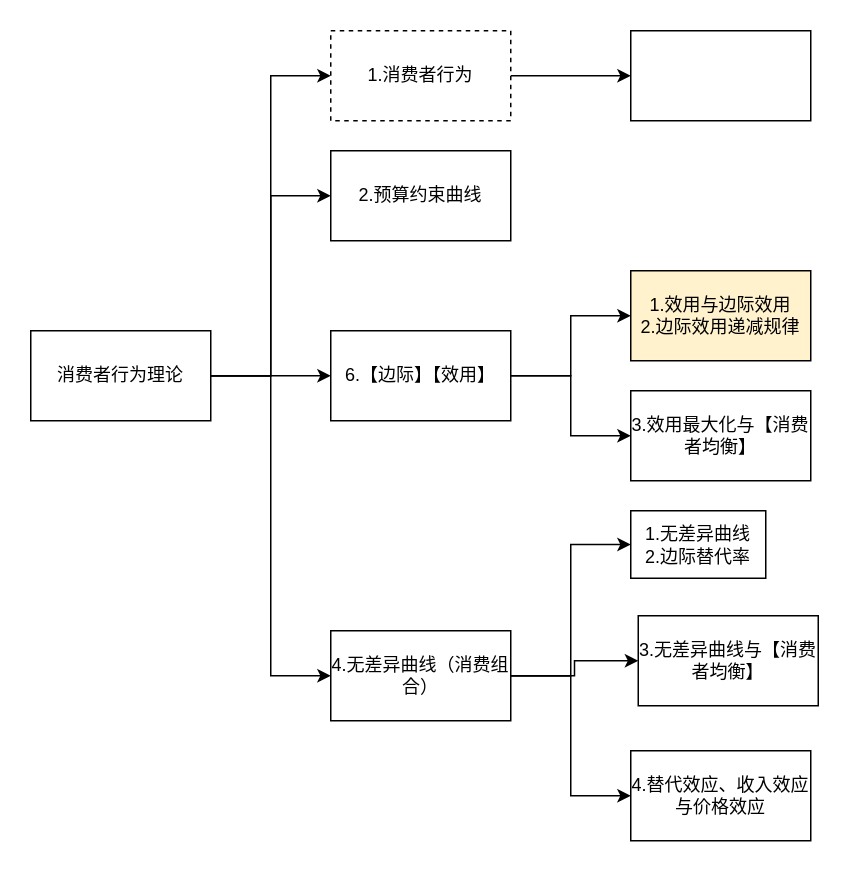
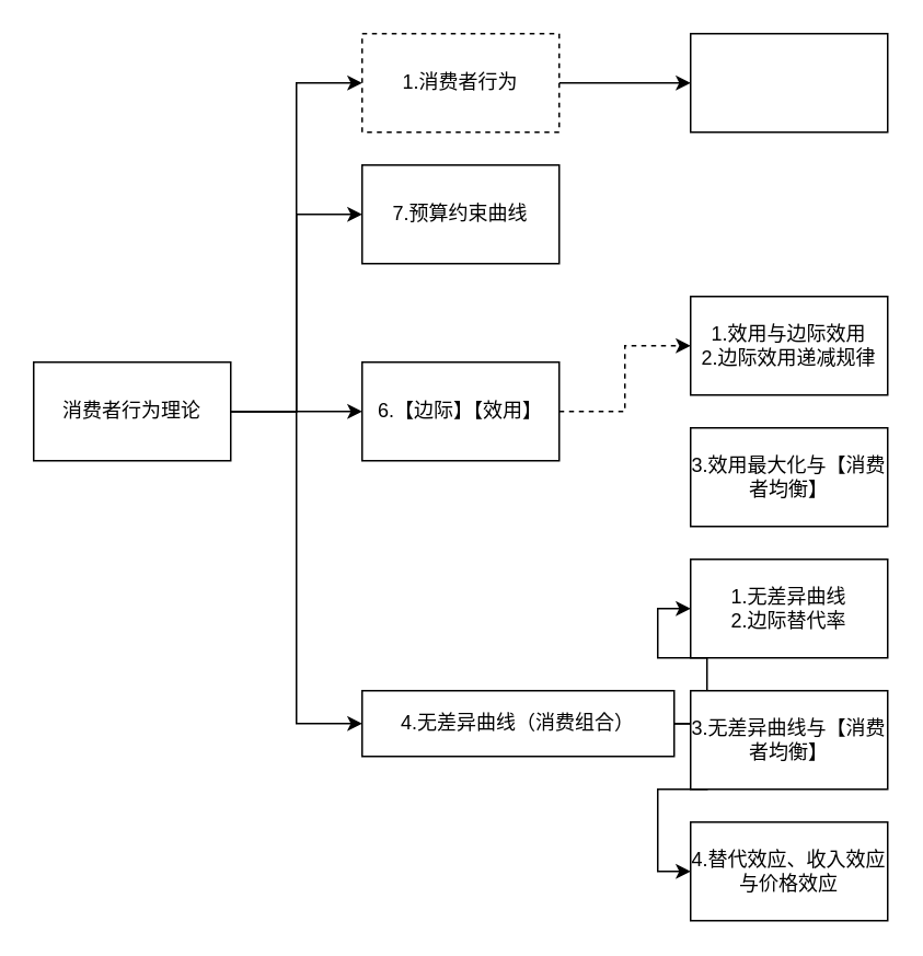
- <mxCell id="13" value="2.预算约束曲线" style="rounded=0;whiteSpace=wrap;html=1;" parent="1" vertex="1"><mxGeometry x="220" y="100" width="120" height="60" as="geometry" /></mxCell>
+ <mxCell id="13" value="7.预算约束曲线" style="rounded=0;whiteSpace=wrap;html=1;" parent="1" vertex="1"><mxGeometry x="220" y="100" width="120" height="60" as="geometry" /></mxCell>
- <mxCell id="17" value="1.效用与边际效用&lt;br&gt;2.边际效用递减规律" style="rounded=0;whiteSpace=wrap;html=1;fillColor=#fff2cc;" parent="1" vertex="1"><mxGeometry x="420" y="180" width="120" height="60" as="geometry" /></mxCell>
+ <mxCell id="17" value="1.效用与边际效用&lt;br&gt;2.边际效用递减规律" style="rounded=0;whiteSpace=wrap;html=1;" parent="1" vertex="1"><mxGeometry x="420" y="180" width="120" height="60" as="geometry" /></mxCell>
- <mxCell id="14" value="" style="edgeStyle=orthogonalEdgeStyle;rounded=0;orthogonalLoop=1;jettySize=auto;html=1;entryX=0;entryY=0.5;entryDx=0;entryDy=0;" parent="1" source="16" target="17" edge="1"><mxGeometry relative="1" as="geometry" /></mxCell>
+ <mxCell id="14" value="" style="edgeStyle=orthogonalEdgeStyle;rounded=0;orthogonalLoop=1;jettySize=auto;html=1;entryX=0;entryY=0.5;entryDx=0;entryDy=0;dashed=1;" parent="1" source="16" target="17" edge="1"><mxGeometry relative="1" as="geometry" /></mxCell>
- <mxCell id="15" style="edgeStyle=orthogonalEdgeStyle;rounded=0;orthogonalLoop=1;jettySize=auto;html=1;entryX=0;entryY=0.5;entryDx=0;entryDy=0;" parent="1" source="16" target="18" edge="1"><mxGeometry relative="1" as="geometry" /></mxCell>
- <mxCell id="19" value="1.无差异曲线&lt;br&gt;2.边际替代率" style="rounded=0;whiteSpace=wrap;html=1;" parent="1" vertex="1"><mxGeometry x="420" y="340" width="90" height="45" as="geometry" /></mxCell>
+ <mxCell id="19" value="1.无差异曲线&lt;br&gt;2.边际替代率" style="rounded=0;whiteSpace=wrap;html=1;" parent="1" vertex="1"><mxGeometry x="420" y="340" width="120" height="60" as="geometry" /></mxCell>
- <mxCell id="21" value="3.无差异曲线与【消费者均衡】" style="rounded=0;whiteSpace=wrap;html=1;" parent="1" vertex="1"><mxGeometry x="425" y="410" width="120" height="60" as="geometry" /></mxCell>
+ <mxCell id="21" value="3.无差异曲线与【消费者均衡】" style="rounded=0;whiteSpace=wrap;html=1;" parent="1" vertex="1"><mxGeometry x="420" y="420" width="120" height="60" as="geometry" /></mxCell>
- <mxCell id="12" value="4.无差异曲线（消费组合）" style="rounded=0;whiteSpace=wrap;html=1;" parent="1" vertex="1"><mxGeometry x="220" y="420" width="120" height="60" as="geometry" /></mxCell>
+ <mxCell id="12" value="4.无差异曲线（消费组合）" style="rounded=0;whiteSpace=wrap;html=1;" parent="1" vertex="1"><mxGeometry x="220" y="420" width="190" height="40" as="geometry" /></mxCell>
